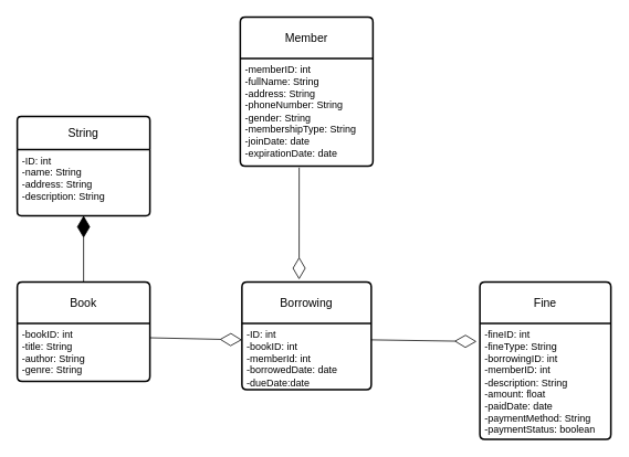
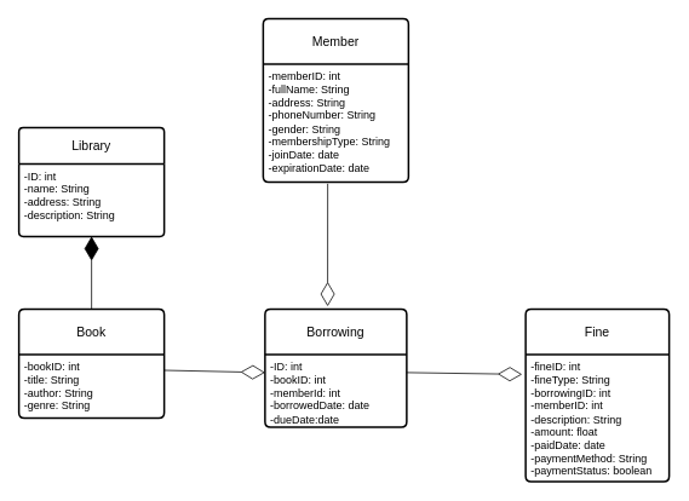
- <mxCell id="2" value="String" style="swimlane;childLayout=stackLayout;horizontal=1;startSize=40;horizontalStack=0;rounded=1;fontSize=14;fontStyle=0;strokeWidth=2;resizeParent=0;resizeLast=1;shadow=0;dashed=0;align=center;arcSize=4;whiteSpace=wrap;html=1;" vertex="1" parent="1"><mxGeometry x="20" y="140" width="160" height="120" as="geometry" /></mxCell>
+ <mxCell id="2" value="Library" style="swimlane;childLayout=stackLayout;horizontal=1;startSize=40;horizontalStack=0;rounded=1;fontSize=14;fontStyle=0;strokeWidth=2;resizeParent=0;resizeLast=1;shadow=0;dashed=0;align=center;arcSize=4;whiteSpace=wrap;html=1;" vertex="1" parent="1"><mxGeometry x="20" y="140" width="160" height="120" as="geometry" /></mxCell>
